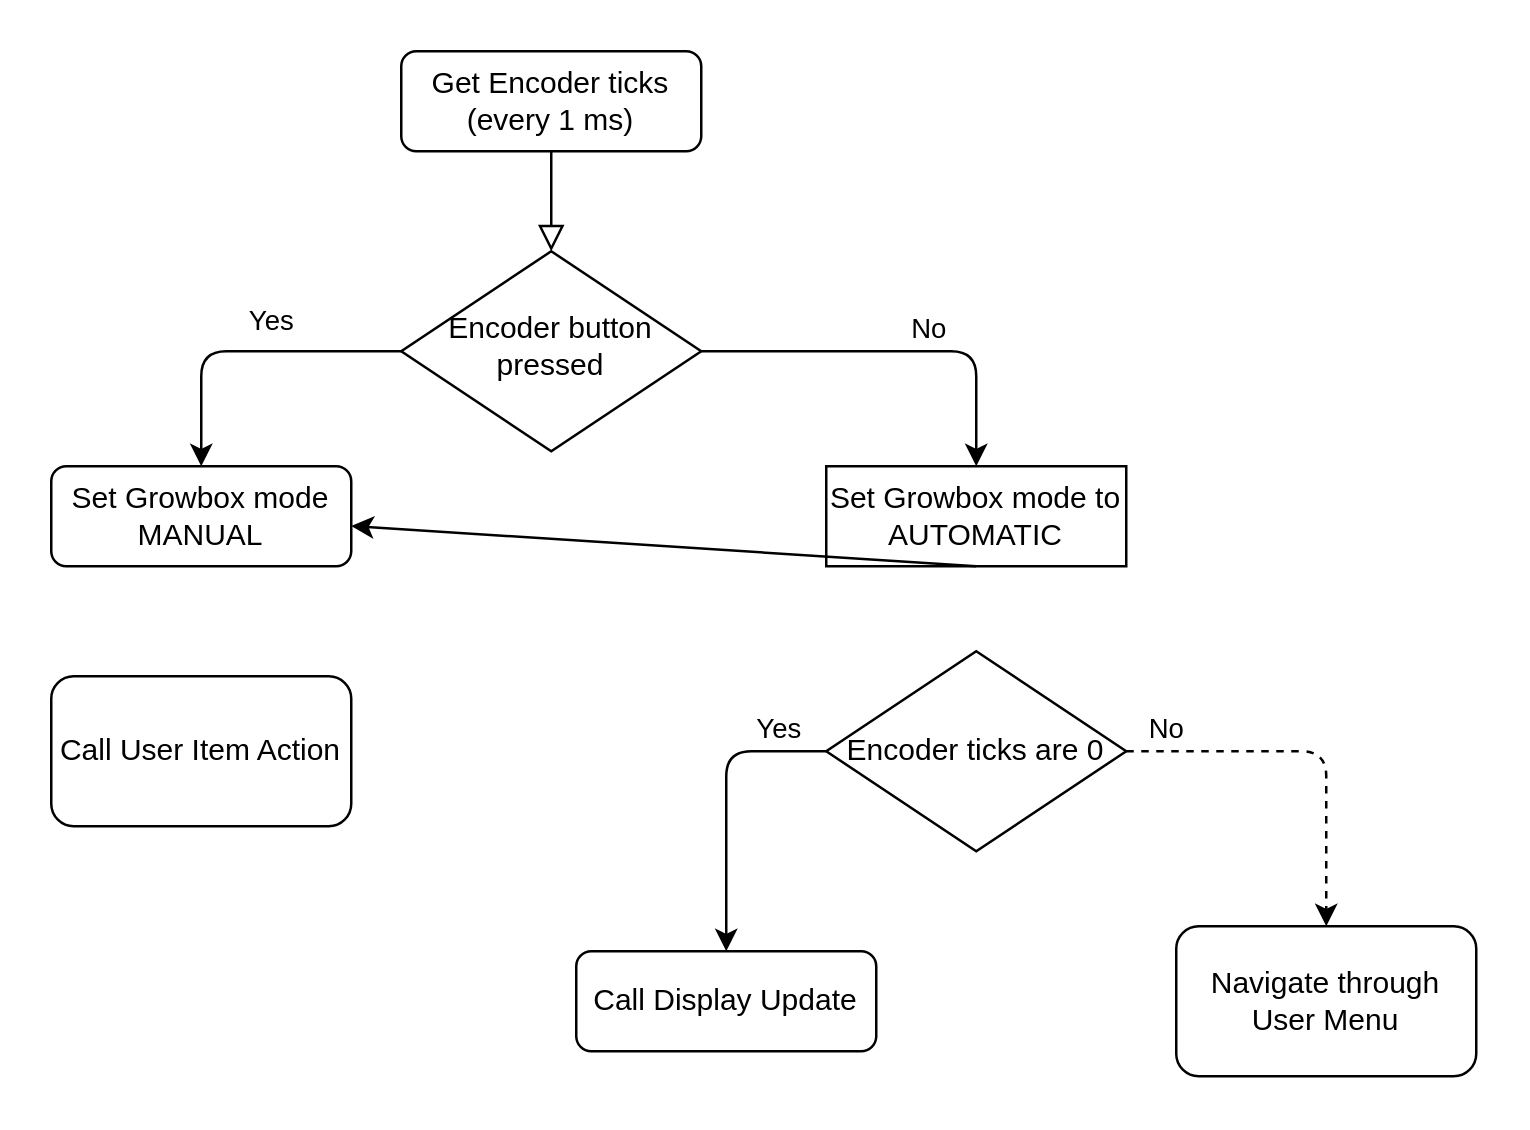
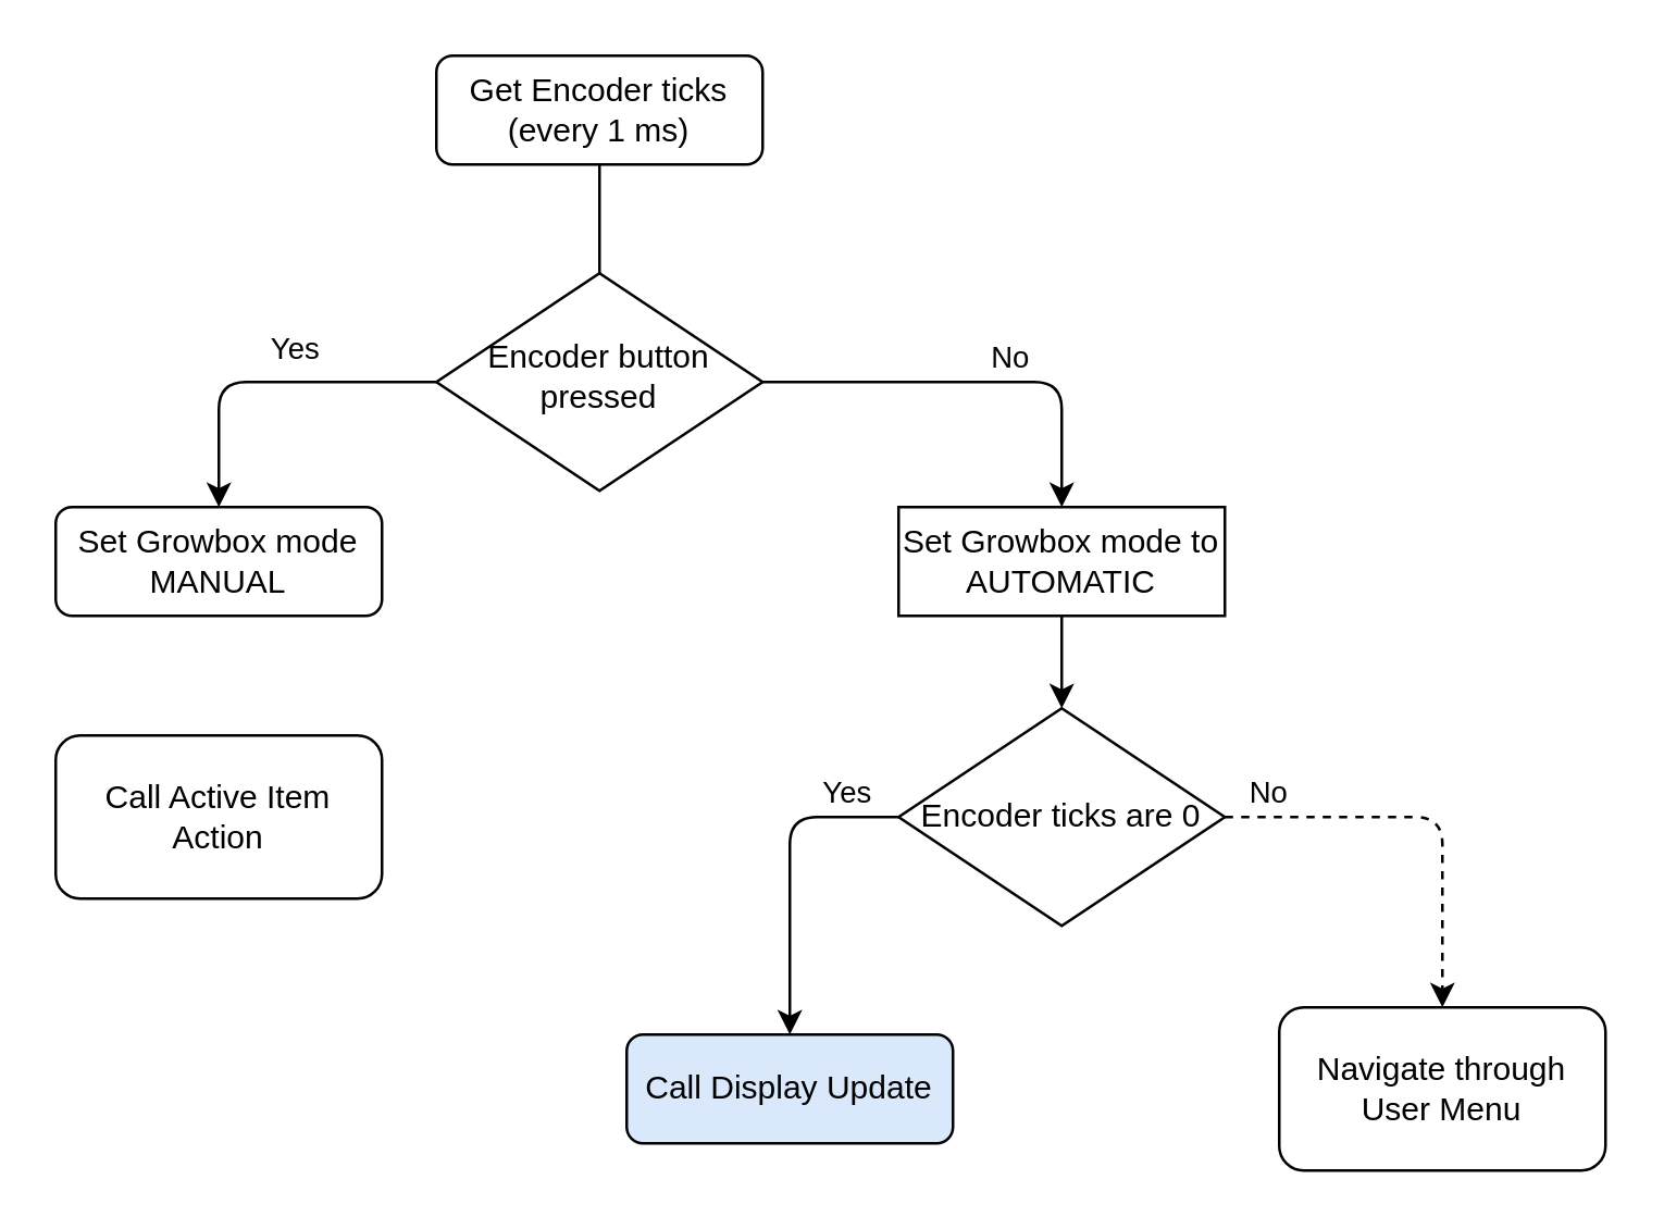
- <mxCell id="2" value="" style="rounded=0;html=1;jettySize=auto;orthogonalLoop=1;fontSize=11;endArrow=block;endFill=0;endSize=8;strokeWidth=1;shadow=0;labelBackgroundColor=none;edgeStyle=orthogonalEdgeStyle;" parent="1" source="3" target="4" edge="1"><mxGeometry relative="1" as="geometry" /></mxCell>
+ <mxCell id="2" value="" style="rounded=0;html=1;jettySize=auto;orthogonalLoop=1;fontSize=11;endArrow=none;endFill=0;endSize=8;strokeWidth=1;shadow=0;labelBackgroundColor=none;edgeStyle=orthogonalEdgeStyle;" parent="1" source="3" target="4" edge="1"><mxGeometry relative="1" as="geometry" /></mxCell>
- <mxCell id="7" value="" style="endArrow=classic;html=1;exitX=0.5;exitY=1;exitDx=0;exitDy=0;" parent="1" source="5" target="18" edge="1"><mxGeometry width="50" height="50" relative="1" as="geometry"><mxPoint x="280" y="470" as="sourcePoint" /><mxPoint x="330" y="420" as="targetPoint" /></mxGeometry></mxCell>
+ <mxCell id="7" value="" style="endArrow=classic;html=1;exitX=0.5;exitY=1;exitDx=0;exitDy=0;entryX=0.5;entryY=0;entryDx=0;entryDy=0;" parent="1" source="5" target="6" edge="1"><mxGeometry width="50" height="50" relative="1" as="geometry"><mxPoint x="280" y="470" as="sourcePoint" /><mxPoint x="330" y="420" as="targetPoint" /></mxGeometry></mxCell>
- <mxCell id="19" value="Call User Item Action" style="rounded=1;whiteSpace=wrap;html=1;" parent="1" vertex="1"><mxGeometry x="20" y="270" width="120" height="60" as="geometry" /></mxCell>
+ <mxCell id="19" value="Call Active Item Action" style="rounded=1;whiteSpace=wrap;html=1;" parent="1" vertex="1"><mxGeometry x="20" y="270" width="120" height="60" as="geometry" /></mxCell>
- <mxCell id="10" value="Call Display Update" style="rounded=1;whiteSpace=wrap;html=1;" parent="1" vertex="1"><mxGeometry x="230" y="380" width="120" height="40" as="geometry" /></mxCell>
+ <mxCell id="10" value="Call Display Update" style="rounded=1;whiteSpace=wrap;html=1;fillColor=#dae8fc;" parent="1" vertex="1"><mxGeometry x="230" y="380" width="120" height="40" as="geometry" /></mxCell>
